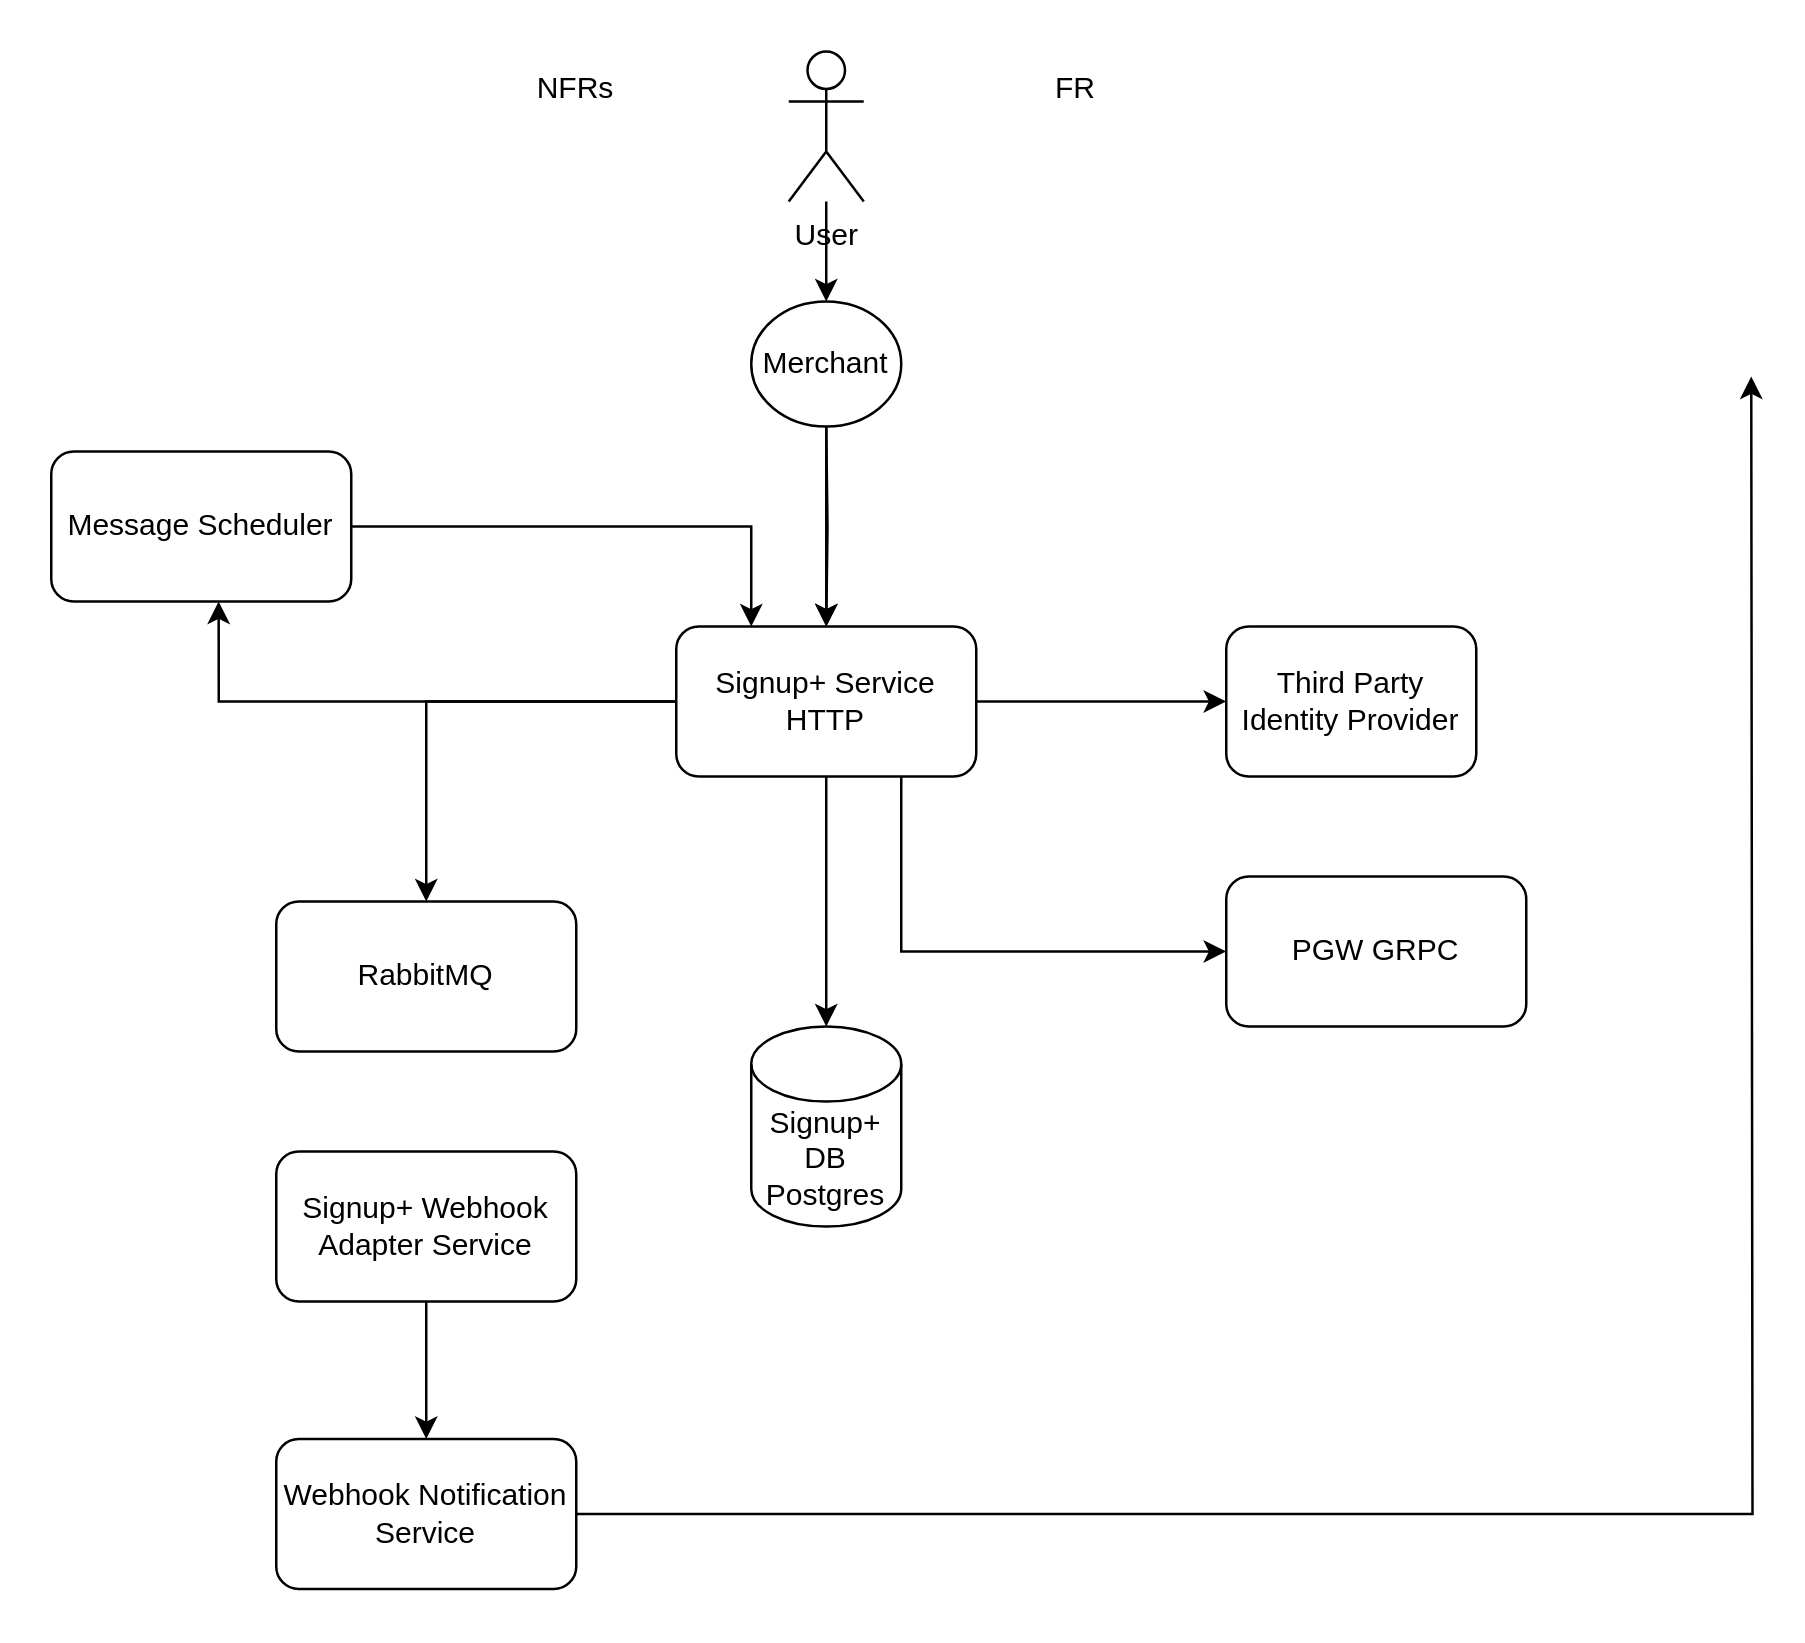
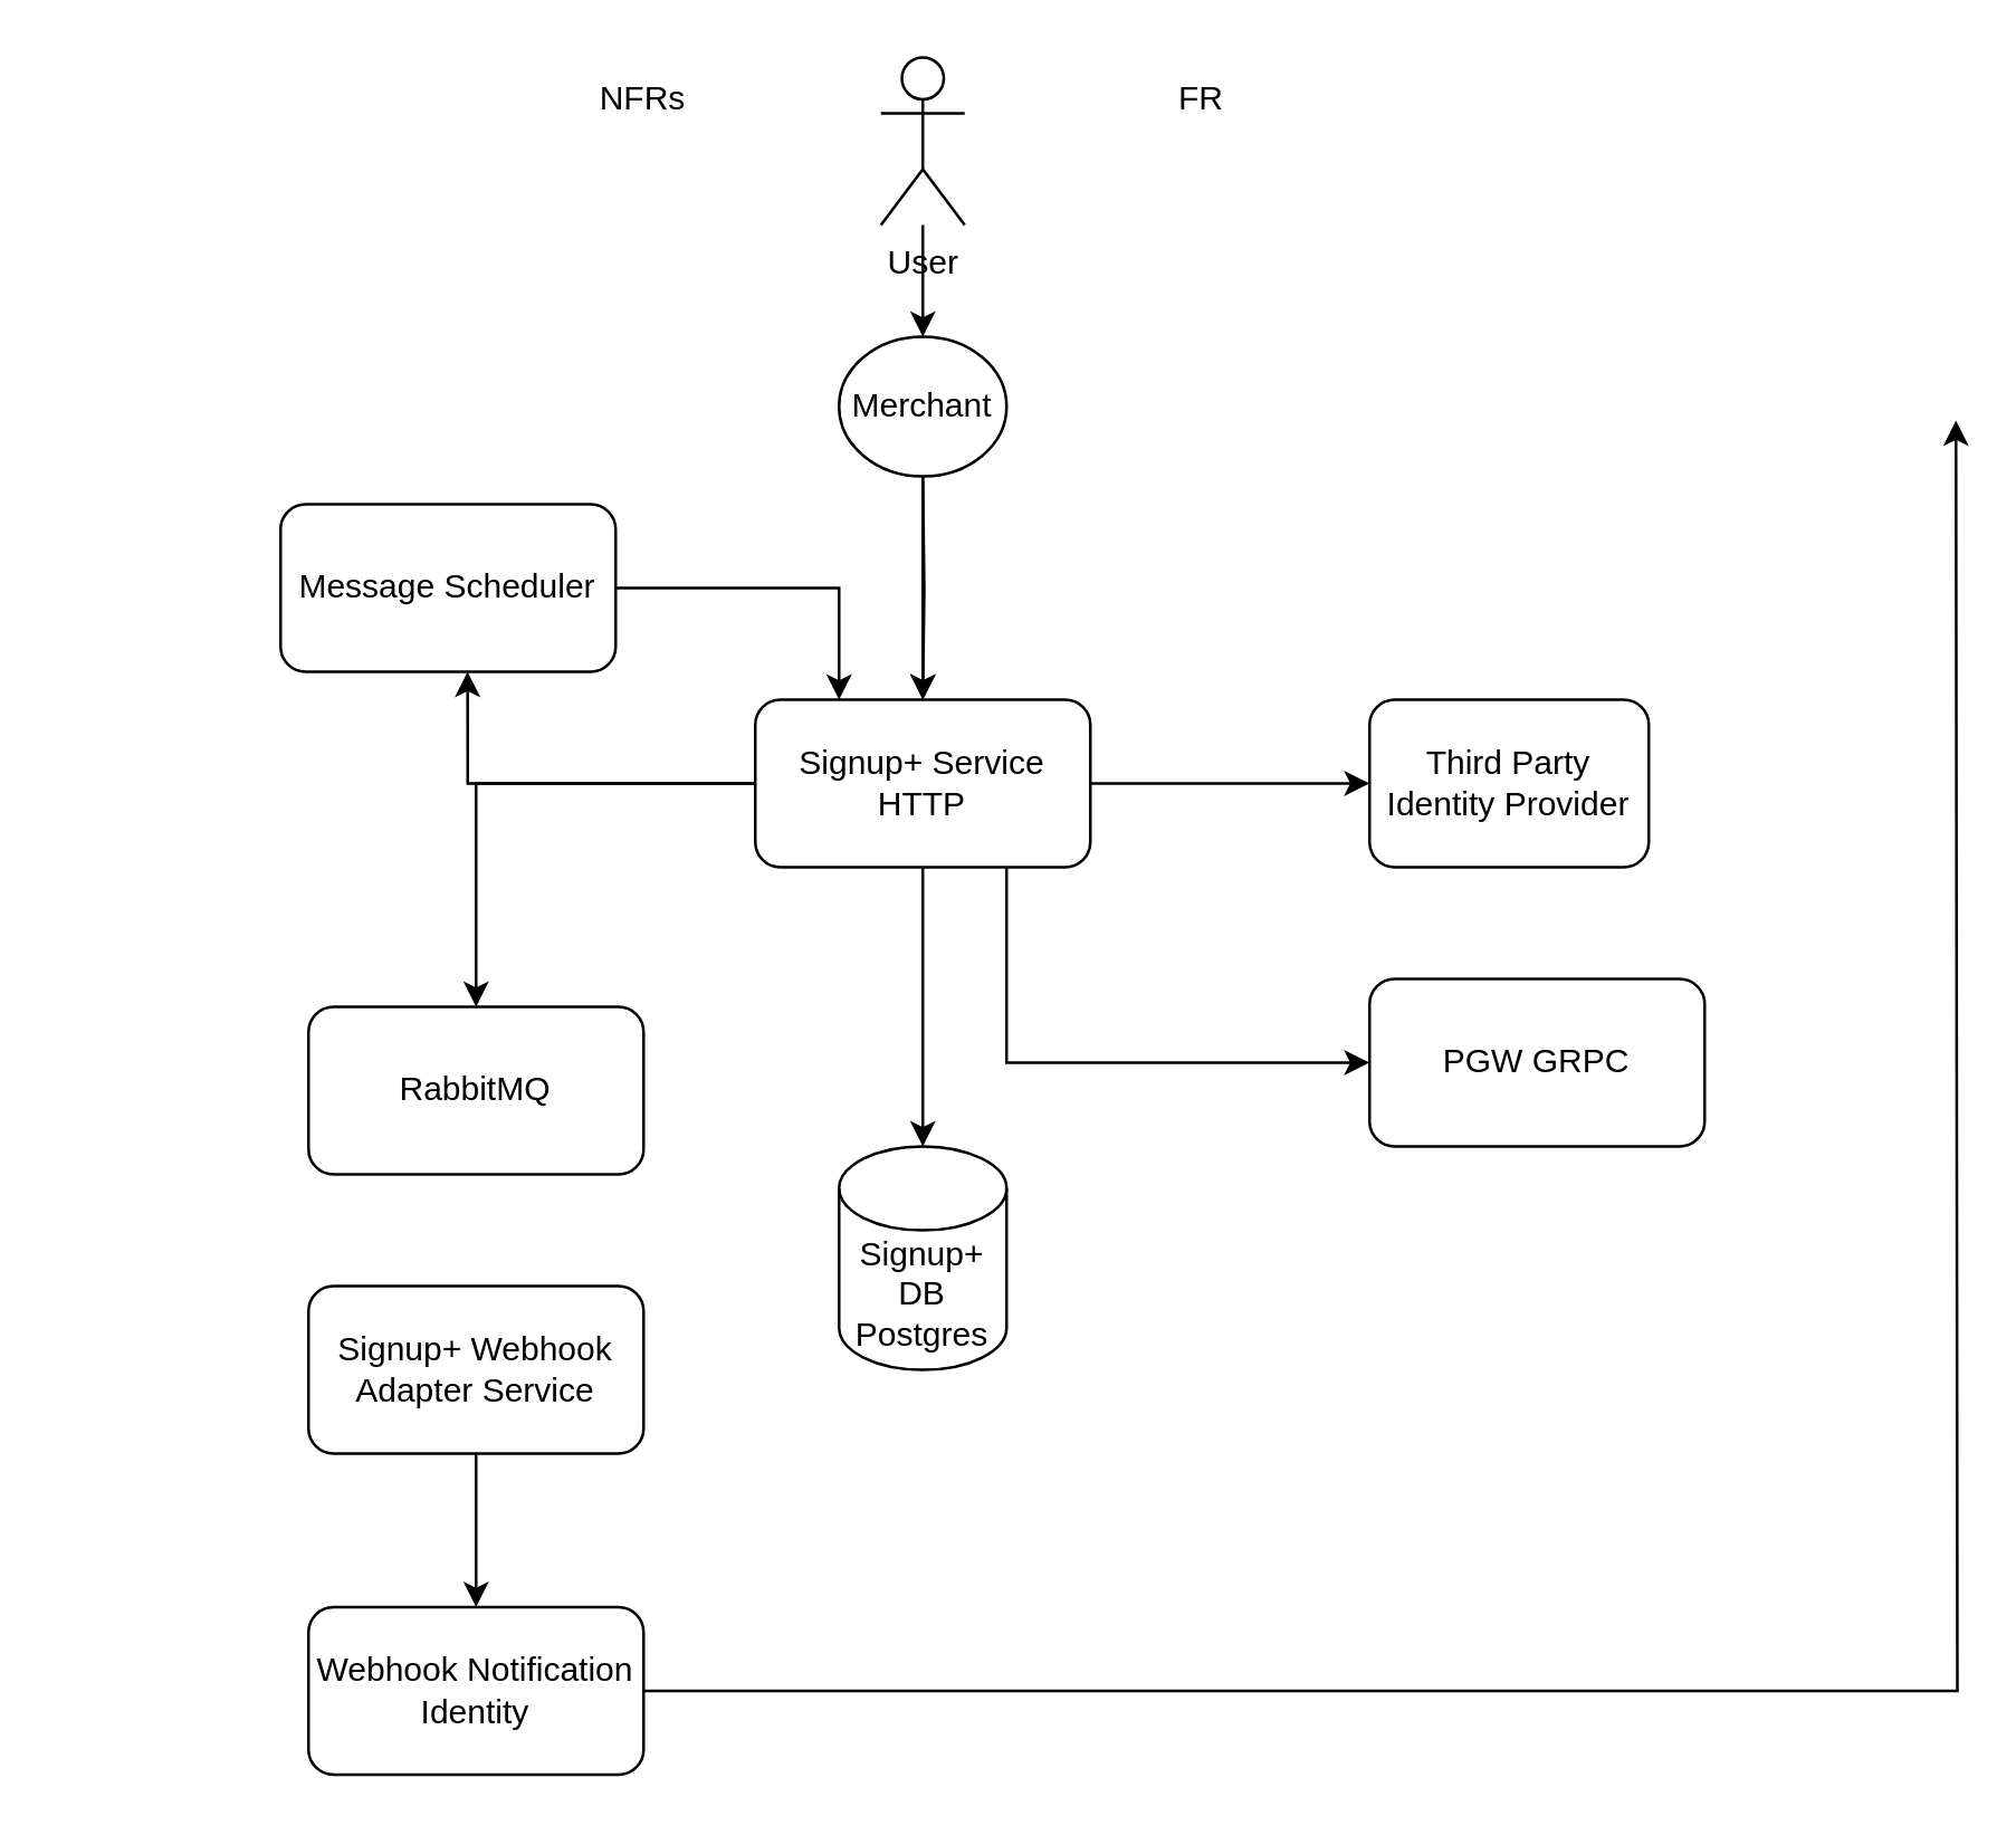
- <mxCell id="21" value="Message Scheduler" style="rounded=1;whiteSpace=wrap;html=1;" vertex="1" parent="1"><mxGeometry x="20" y="180" width="120" height="60" as="geometry" /></mxCell>
+ <mxCell id="21" value="Message Scheduler" style="rounded=1;whiteSpace=wrap;html=1;" vertex="1" parent="1"><mxGeometry x="100" y="180" width="120" height="60" as="geometry" /></mxCell>
- <mxCell id="19" value="Webhook Notification Service" style="rounded=1;whiteSpace=wrap;html=1;" vertex="1" parent="1"><mxGeometry x="110" y="575" width="120" height="60" as="geometry" /></mxCell>
+ <mxCell id="19" value="Webhook Notification Identity" style="rounded=1;whiteSpace=wrap;html=1;" vertex="1" parent="1"><mxGeometry x="110" y="575" width="120" height="60" as="geometry" /></mxCell>
